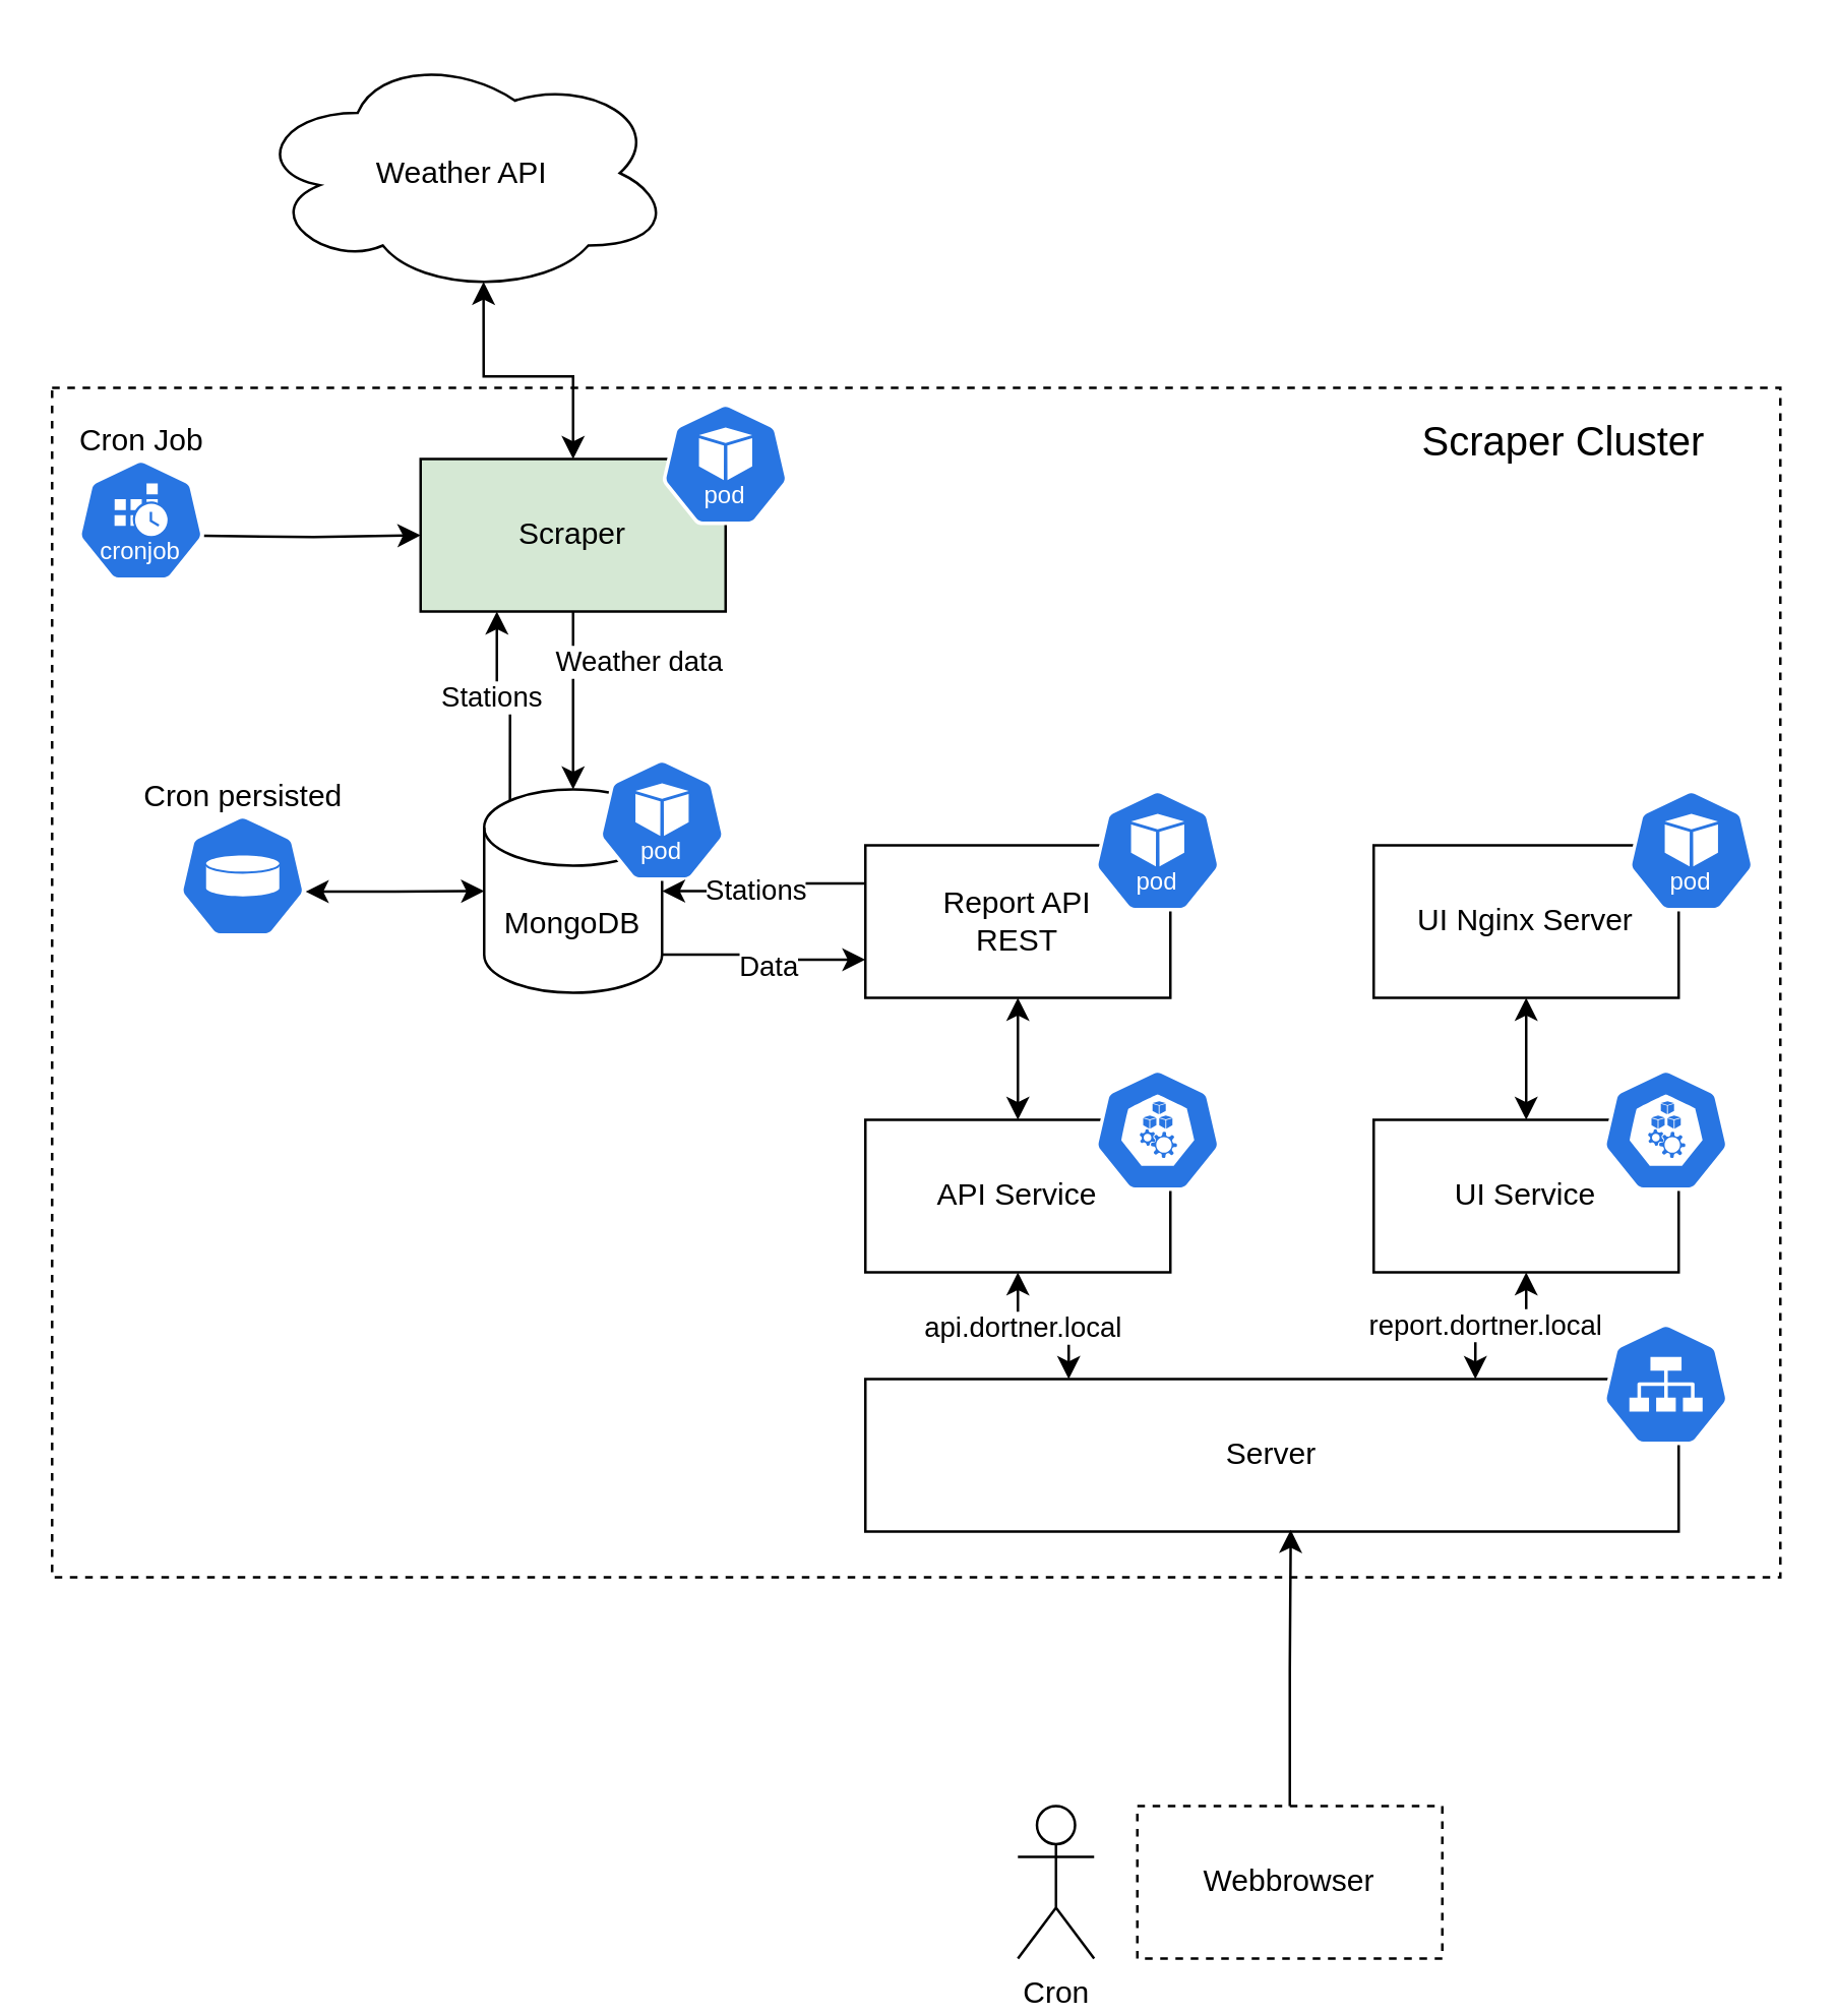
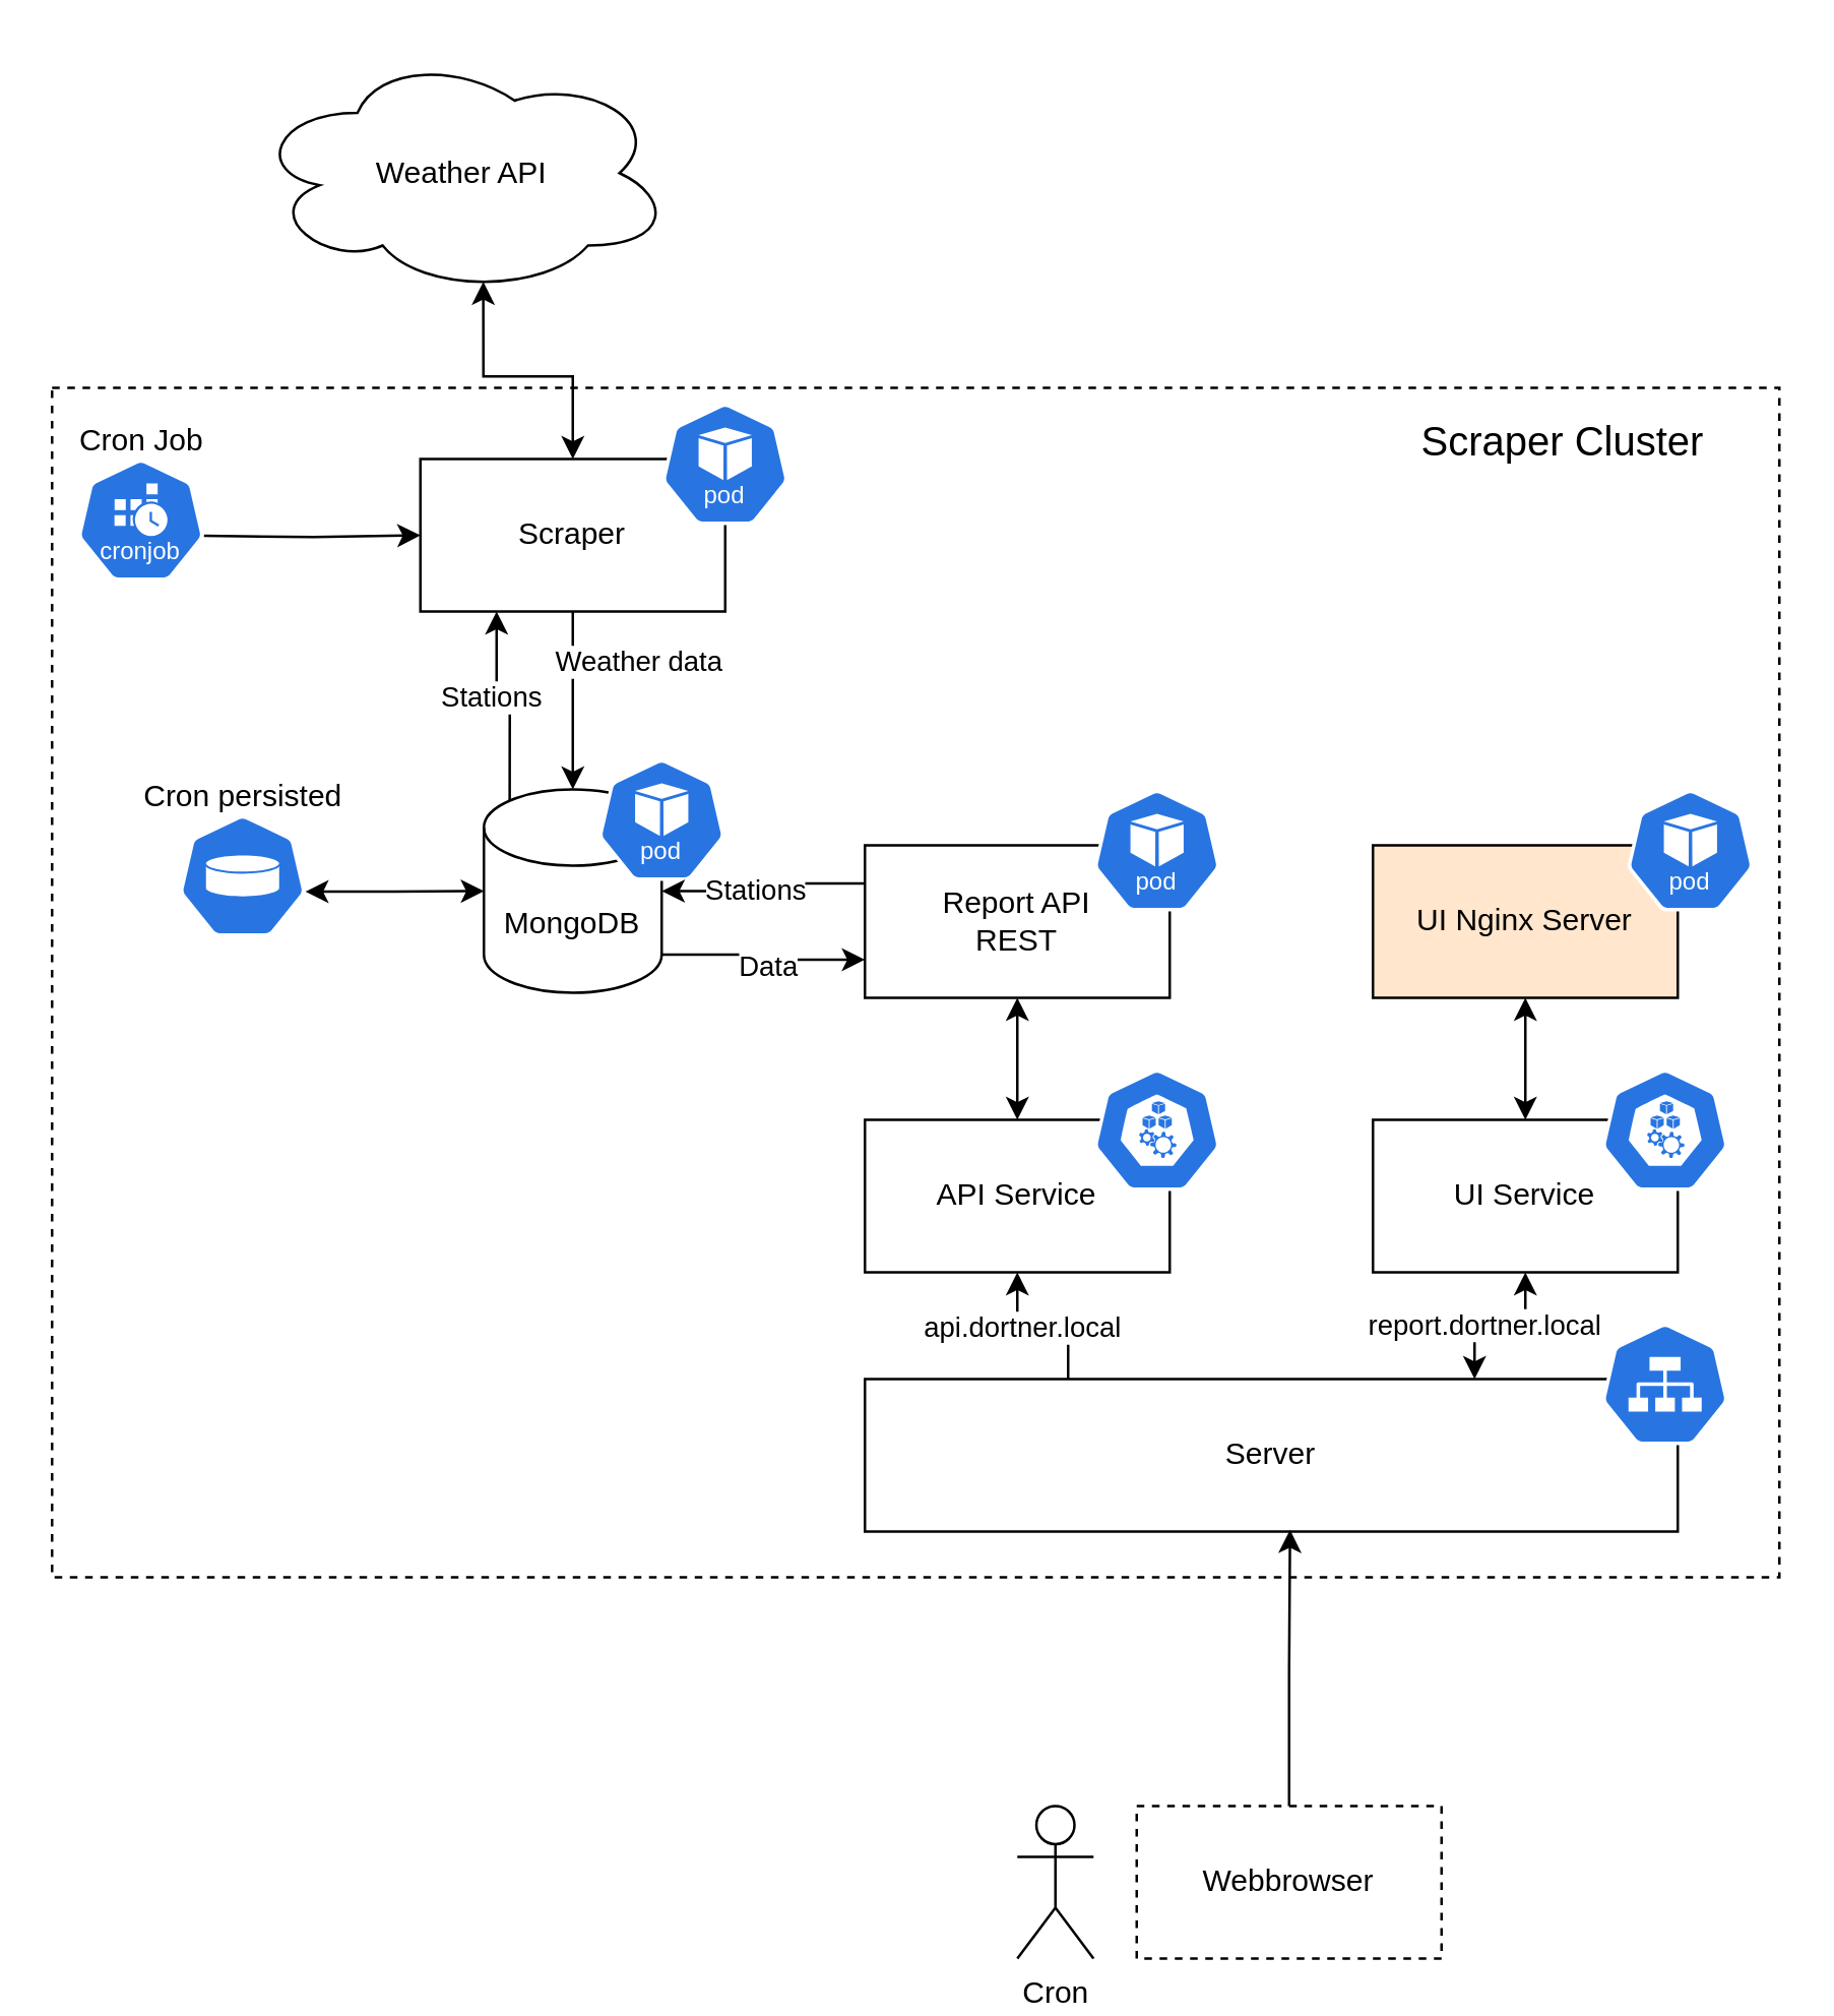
- <mxCell id="7" value="Scraper" style="rounded=0;whiteSpace=wrap;html=1;fillColor=#d5e8d4;" vertex="1" parent="1"><mxGeometry x="165" y="180" width="120" height="60" as="geometry" /></mxCell>
+ <mxCell id="7" value="Scraper" style="rounded=0;whiteSpace=wrap;html=1;" vertex="1" parent="1"><mxGeometry x="165" y="180" width="120" height="60" as="geometry" /></mxCell>
- <mxCell id="27" value="UI Nginx Server" style="rounded=0;whiteSpace=wrap;html=1;" vertex="1" parent="1"><mxGeometry x="540" y="332" width="120" height="60" as="geometry" /></mxCell>
+ <mxCell id="27" value="UI Nginx Server" style="rounded=0;whiteSpace=wrap;html=1;fillColor=#ffe6cc;" vertex="1" parent="1"><mxGeometry x="540" y="332" width="120" height="60" as="geometry" /></mxCell>
- <mxCell id="30" style="edgeStyle=orthogonalEdgeStyle;rounded=0;orthogonalLoop=1;jettySize=auto;html=1;exitX=0.5;exitY=1;exitDx=0;exitDy=0;entryX=0.25;entryY=0;entryDx=0;entryDy=0;startArrow=classic;startFill=1;" edge="1" parent="1" source="32" target="3"><mxGeometry relative="1" as="geometry" /></mxCell>
+ <mxCell id="30" style="edgeStyle=orthogonalEdgeStyle;rounded=0;orthogonalLoop=1;jettySize=auto;html=1;exitX=0.5;exitY=1;exitDx=0;exitDy=0;entryX=0.25;entryY=0;entryDx=0;entryDy=0;startArrow=classic;startFill=1;endArrow=none;" edge="1" parent="1" source="32" target="3"><mxGeometry relative="1" as="geometry" /></mxCell>
